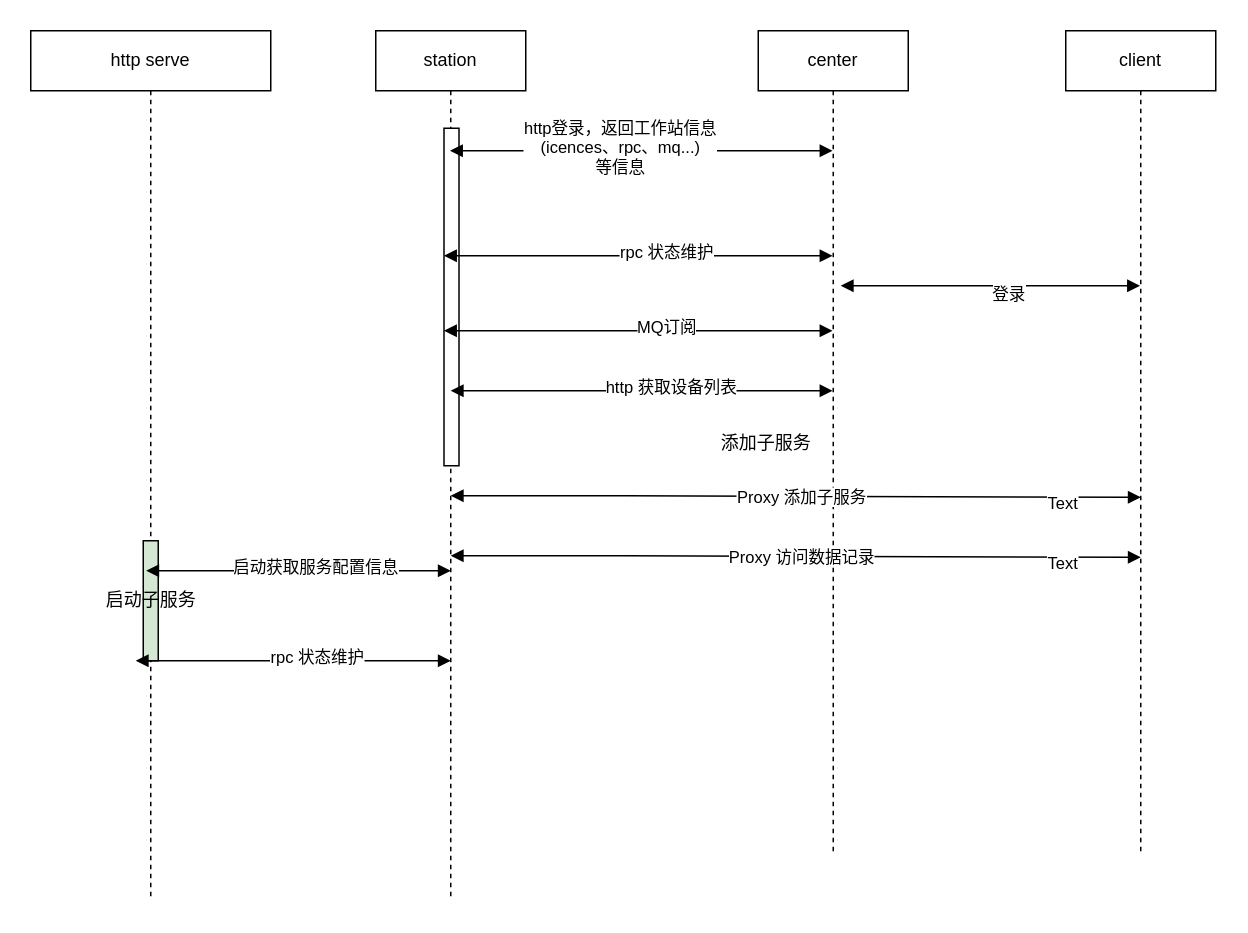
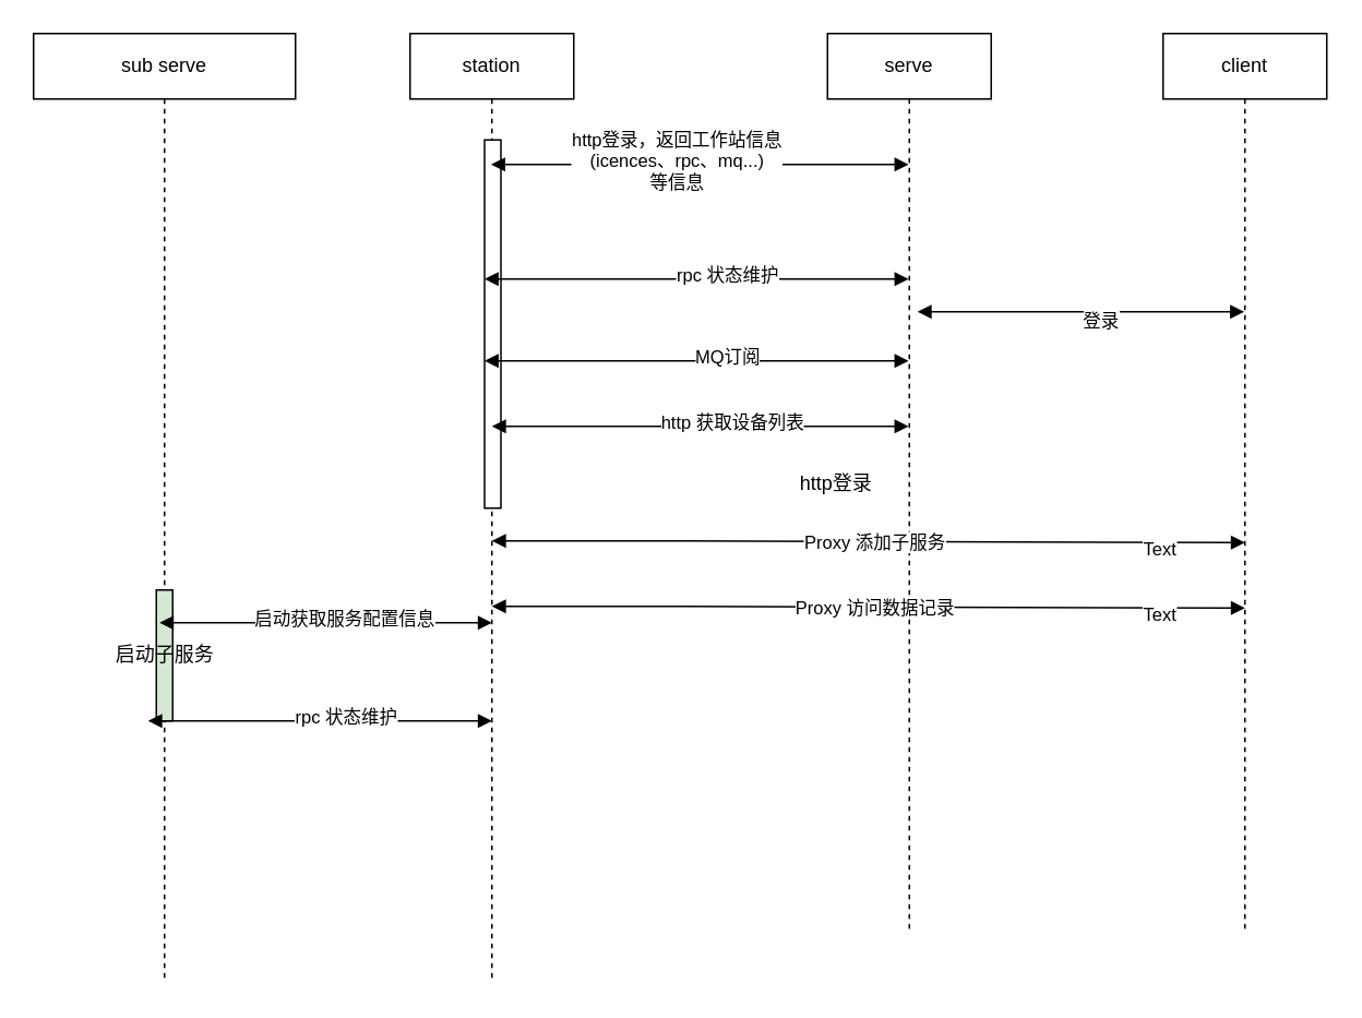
- <mxCell id="13" value="http serve" style="shape=umlLifeline;perimeter=lifelinePerimeter;whiteSpace=wrap;html=1;container=1;collapsible=0;recursiveResize=0;outlineConnect=0;" parent="1" vertex="1"><mxGeometry x="20" y="20" width="160" height="580" as="geometry" /></mxCell>
+ <mxCell id="13" value="sub serve" style="shape=umlLifeline;perimeter=lifelinePerimeter;whiteSpace=wrap;html=1;container=1;collapsible=0;recursiveResize=0;outlineConnect=0;" parent="1" vertex="1"><mxGeometry x="20" y="20" width="160" height="580" as="geometry" /></mxCell>
- <mxCell id="8" value="center" style="shape=umlLifeline;perimeter=lifelinePerimeter;whiteSpace=wrap;html=1;container=1;collapsible=0;recursiveResize=0;outlineConnect=0;" parent="1" vertex="1"><mxGeometry x="505" y="20" width="100" height="550" as="geometry" /></mxCell>
+ <mxCell id="8" value="serve" style="shape=umlLifeline;perimeter=lifelinePerimeter;whiteSpace=wrap;html=1;container=1;collapsible=0;recursiveResize=0;outlineConnect=0;" parent="1" vertex="1"><mxGeometry x="505" y="20" width="100" height="550" as="geometry" /></mxCell>
- <mxCell id="20" value="添加子服务" style="text;html=1;align=center;verticalAlign=middle;resizable=0;points=[];autosize=1;" vertex="1" parent="1"><mxGeometry x="470" y="285" width="80" height="20" as="geometry" /></mxCell>
+ <mxCell id="20" value="http登录" style="text;html=1;align=center;verticalAlign=middle;resizable=0;points=[];autosize=1;" vertex="1" parent="1"><mxGeometry x="470" y="285" width="80" height="20" as="geometry" /></mxCell>
